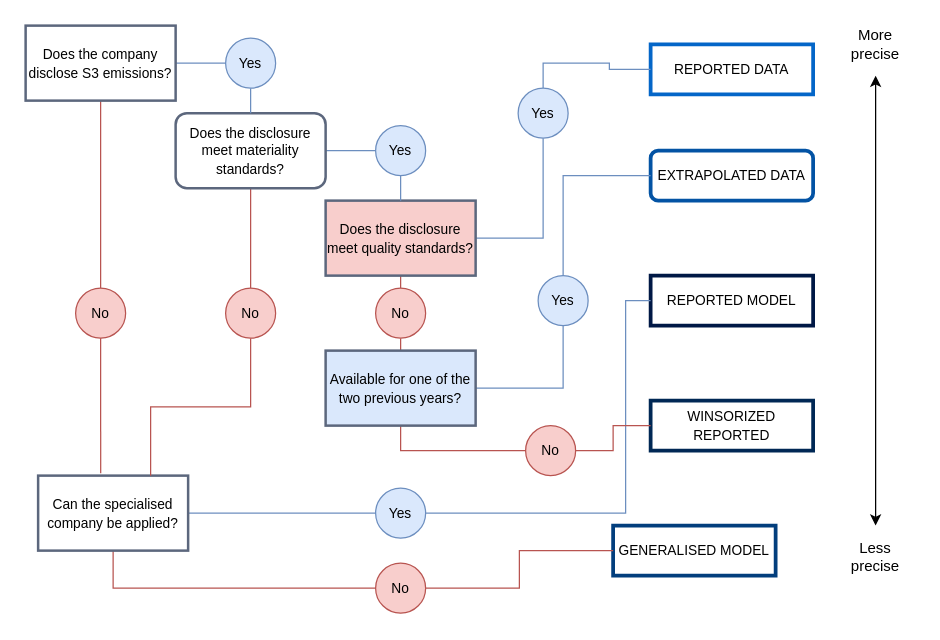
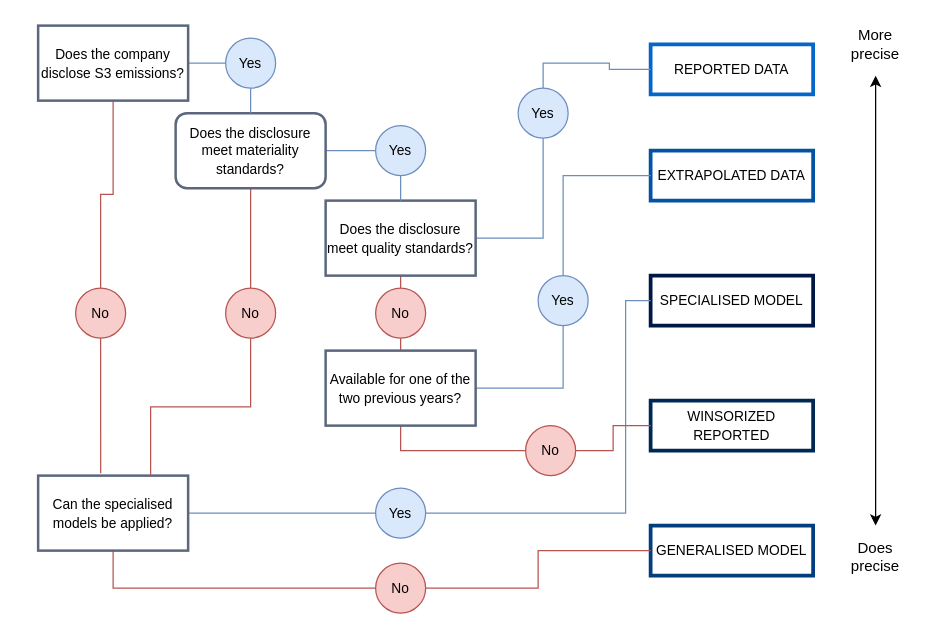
- <mxCell id="4" value="&lt;font style=&quot;font-size: 11px;&quot;&gt;Does the company disclose S3 emissions?&lt;/font&gt;" style="whiteSpace=wrap;html=1;strokeWidth=2;strokeColor=#5c677d;" vertex="1" parent="1"><mxGeometry x="20" y="20" width="120" height="60" as="geometry" /></mxCell>
+ <mxCell id="4" value="&lt;font style=&quot;font-size: 11px;&quot;&gt;Does the company disclose S3 emissions?&lt;/font&gt;" style="whiteSpace=wrap;html=1;strokeWidth=2;strokeColor=#5c677d;" vertex="1" parent="1"><mxGeometry x="30" y="20" width="120" height="60" as="geometry" /></mxCell>
- <mxCell id="20" value="&lt;font style=&quot;font-size: 11px;&quot;&gt;EXTRAPOLATED DATA&lt;/font&gt;" style="whiteSpace=wrap;html=1;strokeWidth=3;strokeColor=#0353a4;rounded=1;" vertex="1" parent="1"><mxGeometry x="520" y="120" width="130" height="40" as="geometry" /></mxCell>
+ <mxCell id="20" value="&lt;font style=&quot;font-size: 11px;&quot;&gt;EXTRAPOLATED DATA&lt;/font&gt;" style="whiteSpace=wrap;html=1;strokeWidth=3;strokeColor=#0353a4;" vertex="1" parent="1"><mxGeometry x="520" y="120" width="130" height="40" as="geometry" /></mxCell>
- <mxCell id="10" value="&lt;font style=&quot;font-size: 11px;&quot;&gt;Does the disclosure meet quality standards?&lt;/font&gt;" style="whiteSpace=wrap;html=1;strokeWidth=2;strokeColor=#5C677D;fillColor=#f8cecc;" vertex="1" parent="1"><mxGeometry x="260" y="160" width="120" height="60" as="geometry" /></mxCell>
+ <mxCell id="10" value="&lt;font style=&quot;font-size: 11px;&quot;&gt;Does the disclosure meet quality standards?&lt;/font&gt;" style="whiteSpace=wrap;html=1;strokeWidth=2;strokeColor=#5C677D;" vertex="1" parent="1"><mxGeometry x="260" y="160" width="120" height="60" as="geometry" /></mxCell>
- <mxCell id="21" value="&lt;font style=&quot;font-size: 11px;&quot;&gt;REPORTED MODEL&lt;/font&gt;" style="whiteSpace=wrap;html=1;strokeColor=#001845;strokeWidth=3;" vertex="1" parent="1"><mxGeometry x="520" y="220" width="130" height="40" as="geometry" /></mxCell>
+ <mxCell id="21" value="&lt;font style=&quot;font-size: 11px;&quot;&gt;SPECIALISED MODEL&lt;/font&gt;" style="whiteSpace=wrap;html=1;strokeColor=#001845;strokeWidth=3;" vertex="1" parent="1"><mxGeometry x="520" y="220" width="130" height="40" as="geometry" /></mxCell>
- <mxCell id="18" value="&lt;font style=&quot;font-size: 11px;&quot;&gt;Available for one of the two previous years?&lt;/font&gt;" style="whiteSpace=wrap;html=1;strokeWidth=2;strokeColor=#5C677D;fillColor=#dae8fc;" vertex="1" parent="1"><mxGeometry x="260" y="280" width="120" height="60" as="geometry" /></mxCell>
+ <mxCell id="18" value="&lt;font style=&quot;font-size: 11px;&quot;&gt;Available for one of the two previous years?&lt;/font&gt;" style="whiteSpace=wrap;html=1;strokeWidth=2;strokeColor=#5C677D;" vertex="1" parent="1"><mxGeometry x="260" y="280" width="120" height="60" as="geometry" /></mxCell>
- <mxCell id="14" value="&lt;font style=&quot;font-size: 11px;&quot;&gt;Can the specialised company be applied?&lt;/font&gt;" style="whiteSpace=wrap;html=1;strokeColor=#5C677D;strokeWidth=2;" vertex="1" parent="1"><mxGeometry x="30" y="380" width="120" height="60" as="geometry" /></mxCell>
+ <mxCell id="14" value="&lt;font style=&quot;font-size: 11px;&quot;&gt;Can the specialised models be applied?&lt;/font&gt;" style="whiteSpace=wrap;html=1;strokeColor=#5C677D;strokeWidth=2;" vertex="1" parent="1"><mxGeometry x="30" y="380" width="120" height="60" as="geometry" /></mxCell>
- <mxCell id="23" value="&lt;font style=&quot;font-size: 11px;&quot;&gt;GENERALISED MODEL&lt;/font&gt;" style="whiteSpace=wrap;html=1;strokeWidth=3;strokeColor=#023E7D;" vertex="1" parent="1"><mxGeometry x="490" y="420" width="130" height="40" as="geometry" /></mxCell>
+ <mxCell id="23" value="&lt;font style=&quot;font-size: 11px;&quot;&gt;GENERALISED MODEL&lt;/font&gt;" style="whiteSpace=wrap;html=1;strokeWidth=3;strokeColor=#023E7D;" vertex="1" parent="1"><mxGeometry x="520" y="420" width="130" height="40" as="geometry" /></mxCell>
- <mxCell id="45" value="Less precise" style="text;strokeColor=none;align=center;fillColor=none;html=1;verticalAlign=middle;whiteSpace=wrap;rounded=0;" vertex="1" parent="1"><mxGeometry x="670" y="430" width="60" height="30" as="geometry" /></mxCell>
+ <mxCell id="45" value="Does precise" style="text;strokeColor=none;align=center;fillColor=none;html=1;verticalAlign=middle;whiteSpace=wrap;rounded=0;" vertex="1" parent="1"><mxGeometry x="670" y="430" width="60" height="30" as="geometry" /></mxCell>
